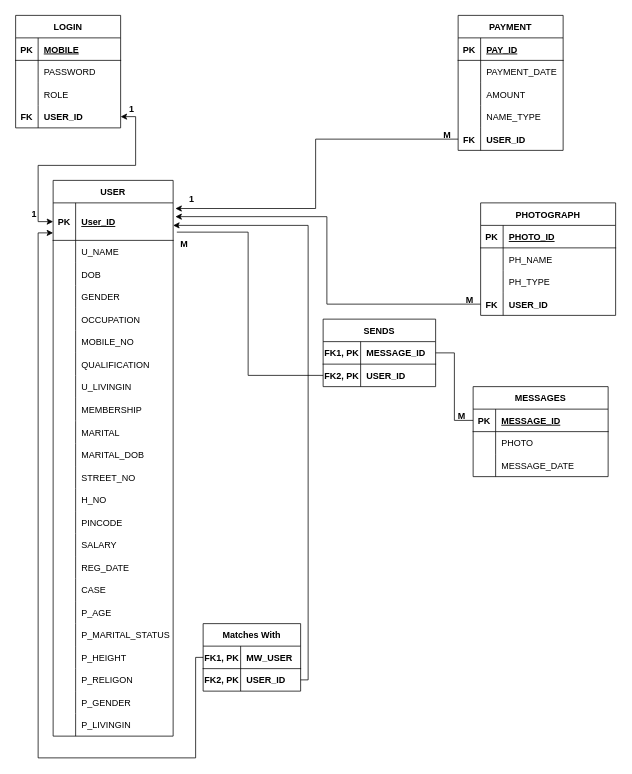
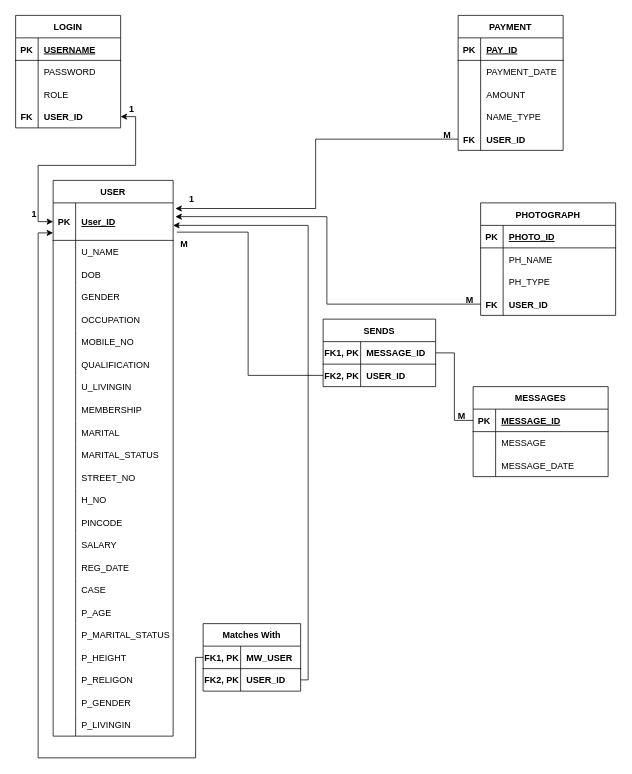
- <mxCell id="80" value="MOBILE" style="shape=partialRectangle;connectable=0;fillColor=none;top=0;left=0;bottom=0;right=0;align=left;spacingLeft=6;fontStyle=5;overflow=hidden;" parent="78" vertex="1"><mxGeometry x="30" width="110" height="30" as="geometry"><mxRectangle width="110" height="30" as="alternateBounds" /></mxGeometry></mxCell>
+ <mxCell id="80" value="USERNAME" style="shape=partialRectangle;connectable=0;fillColor=none;top=0;left=0;bottom=0;right=0;align=left;spacingLeft=6;fontStyle=5;overflow=hidden;" parent="78" vertex="1"><mxGeometry x="30" width="110" height="30" as="geometry"><mxRectangle width="110" height="30" as="alternateBounds" /></mxGeometry></mxCell>
- <mxCell id="132" value="PHOTO" style="shape=partialRectangle;connectable=0;fillColor=none;top=0;left=0;bottom=0;right=0;align=left;spacingLeft=6;overflow=hidden;" parent="130" vertex="1"><mxGeometry x="30" width="150" height="30" as="geometry"><mxRectangle width="150" height="30" as="alternateBounds" /></mxGeometry></mxCell>
+ <mxCell id="132" value="MESSAGE" style="shape=partialRectangle;connectable=0;fillColor=none;top=0;left=0;bottom=0;right=0;align=left;spacingLeft=6;overflow=hidden;" parent="130" vertex="1"><mxGeometry x="30" width="150" height="30" as="geometry"><mxRectangle width="150" height="30" as="alternateBounds" /></mxGeometry></mxCell>
- <mxCell id="38" value="MARITAL_DOB" style="shape=partialRectangle;connectable=0;fillColor=none;top=0;left=0;bottom=0;right=0;align=left;spacingLeft=6;overflow=hidden;" parent="36" vertex="1"><mxGeometry x="30" width="130" height="30" as="geometry"><mxRectangle width="130" height="30" as="alternateBounds" /></mxGeometry></mxCell>
+ <mxCell id="38" value="MARITAL_STATUS" style="shape=partialRectangle;connectable=0;fillColor=none;top=0;left=0;bottom=0;right=0;align=left;spacingLeft=6;overflow=hidden;" parent="36" vertex="1"><mxGeometry x="30" width="130" height="30" as="geometry"><mxRectangle width="130" height="30" as="alternateBounds" /></mxGeometry></mxCell>
